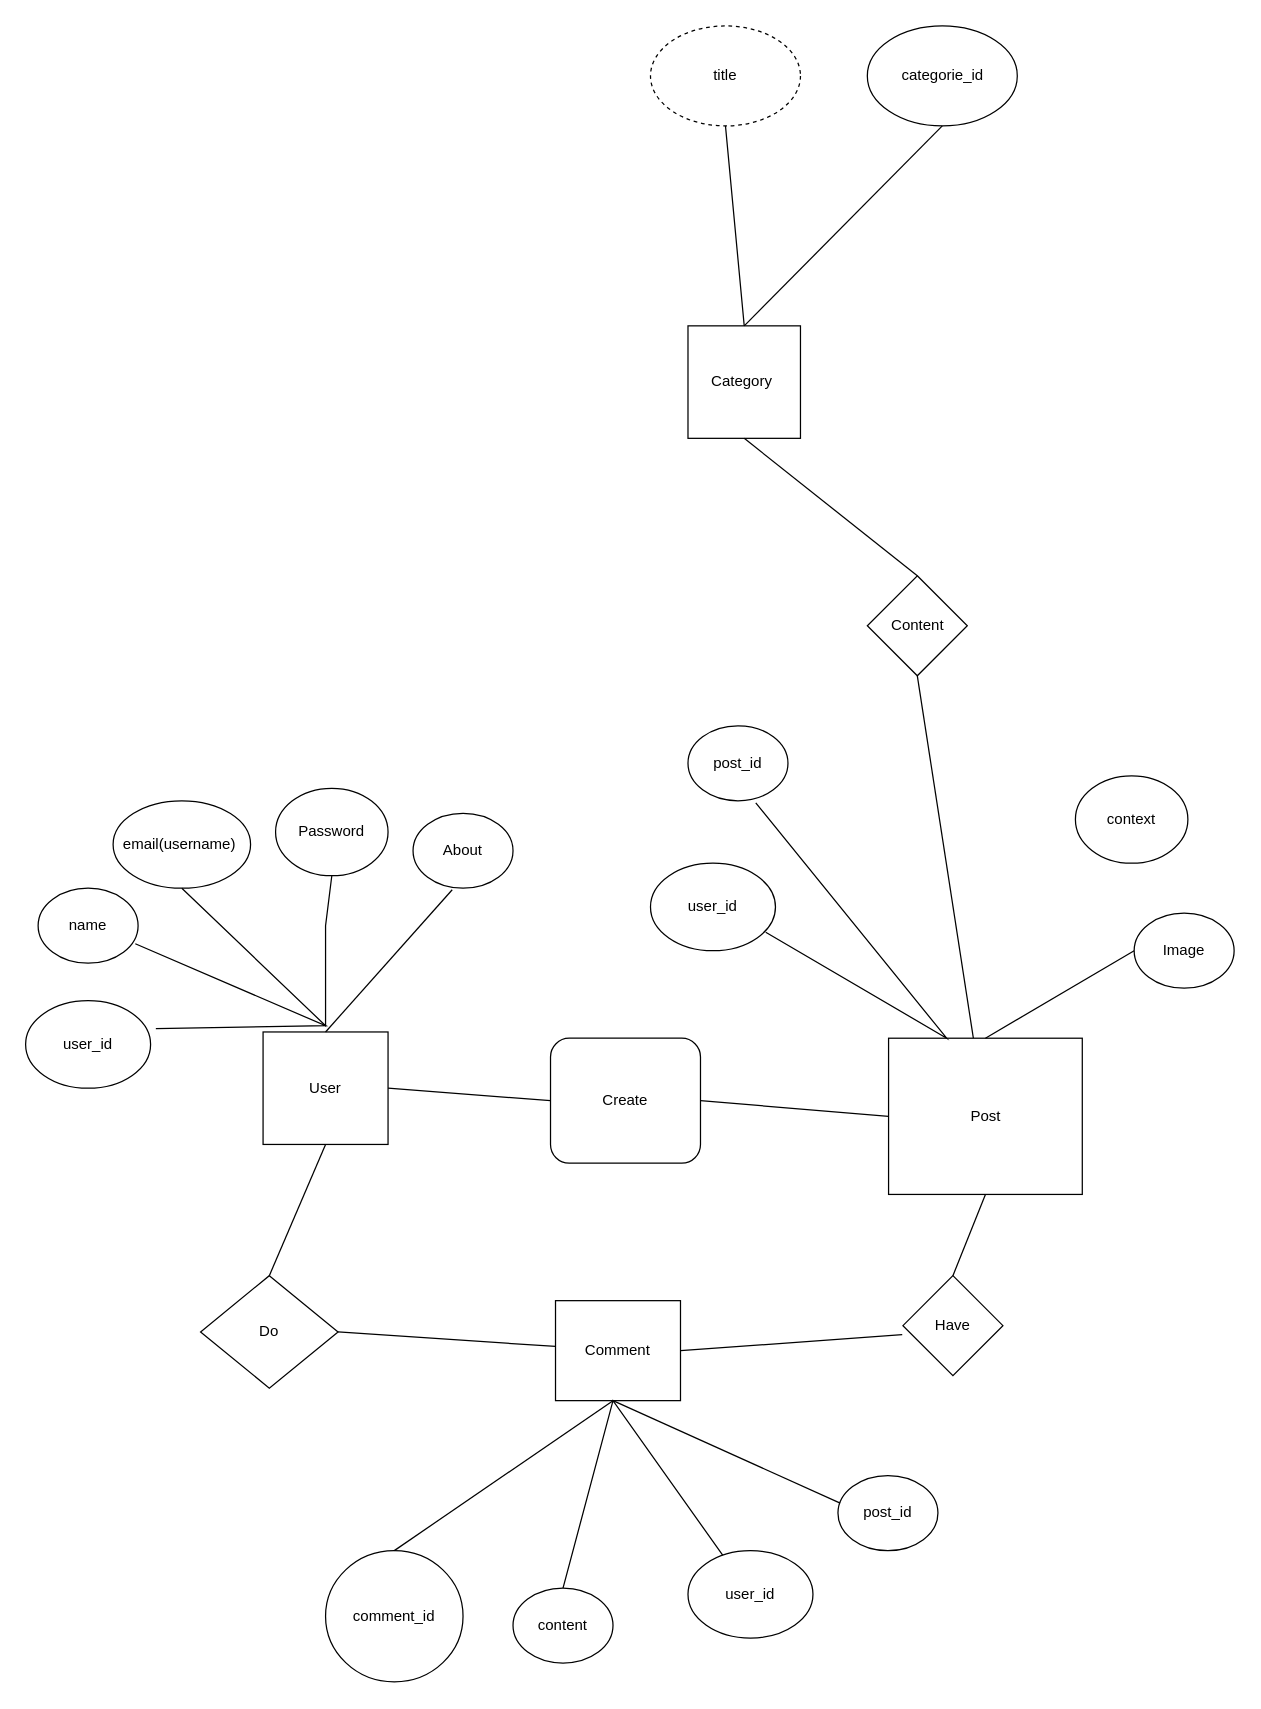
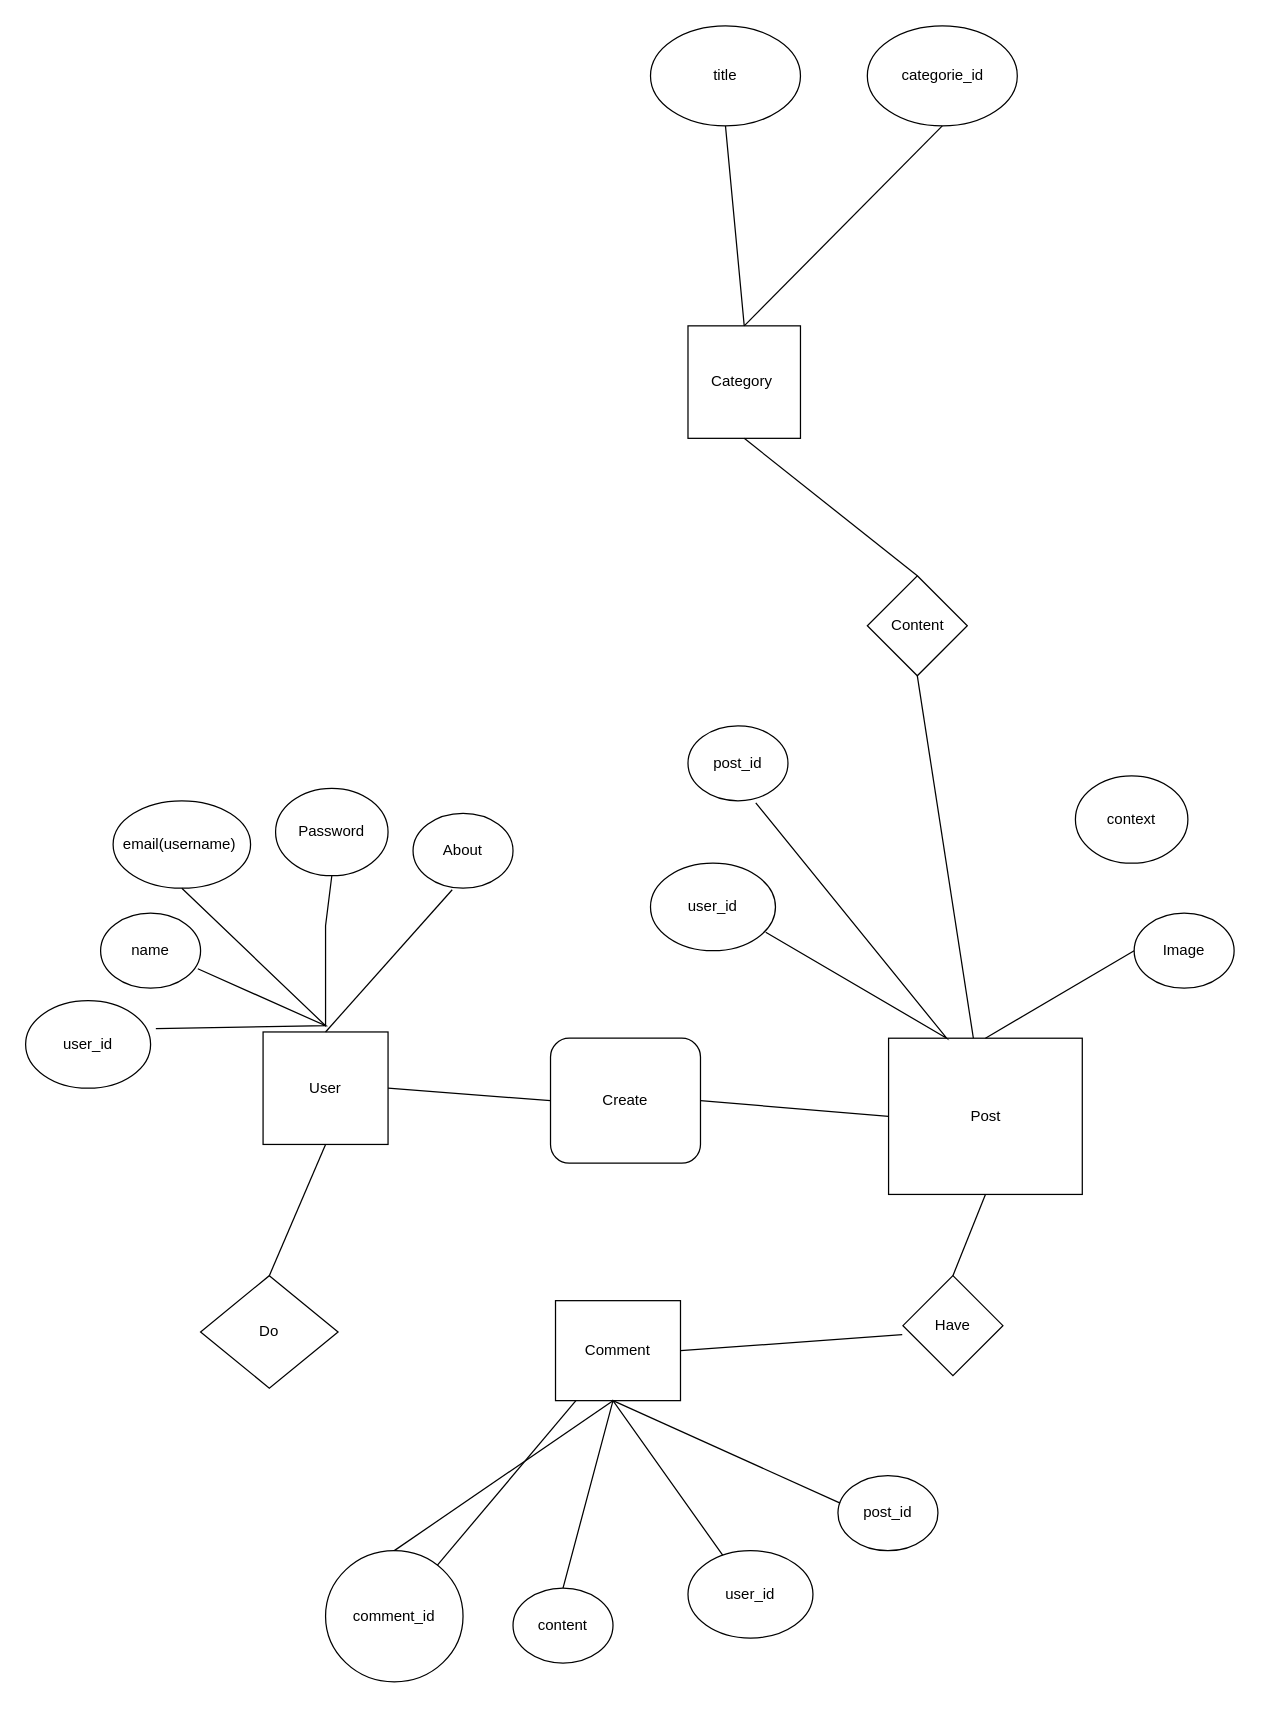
- <mxCell id="36" value="title" style="ellipse;whiteSpace=wrap;html=1;dashed=1;" vertex="1" parent="1"><mxGeometry x="520" y="20" width="120" height="80" as="geometry" /></mxCell>
+ <mxCell id="36" value="title" style="ellipse;whiteSpace=wrap;html=1;" vertex="1" parent="1"><mxGeometry x="520" y="20" width="120" height="80" as="geometry" /></mxCell>
- <mxCell id="4" value="name" style="ellipse;whiteSpace=wrap;html=1;spacing=7;" vertex="1" parent="1"><mxGeometry x="30" y="710" width="80" height="60" as="geometry" /></mxCell>
+ <mxCell id="4" value="name" style="ellipse;whiteSpace=wrap;html=1;spacing=7;" vertex="1" parent="1"><mxGeometry x="80" y="730" width="80" height="60" as="geometry" /></mxCell>
- <mxCell id="31" value="" style="endArrow=none;html=1;rounded=0;entryX=1;entryY=0.5;entryDx=0;entryDy=0;" edge="1" parent="1" source="21" target="29"><mxGeometry width="50" height="50" relative="1" as="geometry"><mxPoint x="440" y="1080" as="sourcePoint" /><mxPoint x="500" y="1050" as="targetPoint" /></mxGeometry></mxCell>
+ <mxCell id="31" value="" style="endArrow=none;html=1;rounded=0;" edge="1" parent="1" source="21" target="24"><mxGeometry width="50" height="50" relative="1" as="geometry"><mxPoint x="440" y="1080" as="sourcePoint" /><mxPoint x="500" y="1050" as="targetPoint" /></mxGeometry></mxCell>
